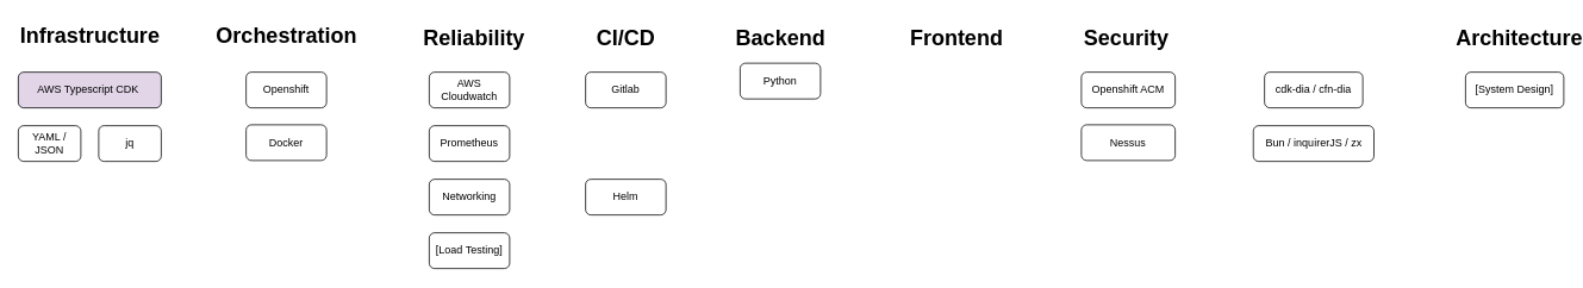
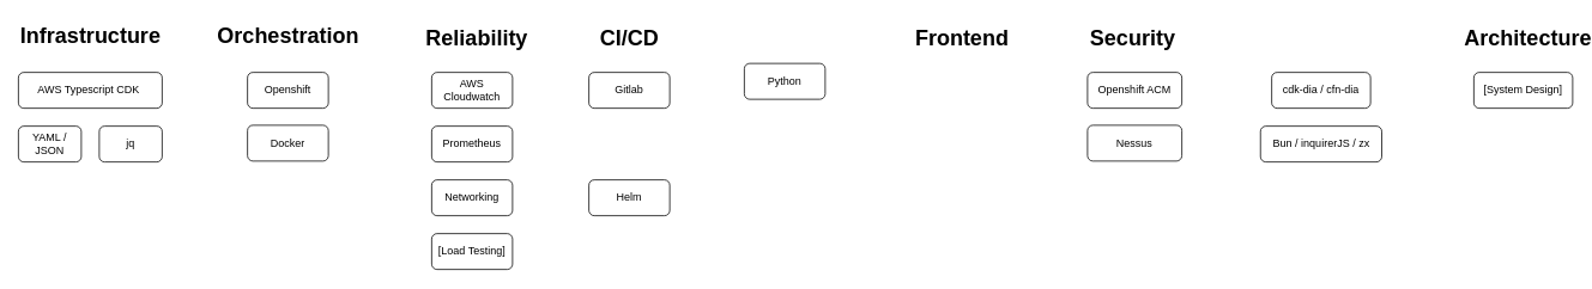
- <mxCell id="5" value="Backend" style="text;strokeColor=none;fillColor=none;html=1;fontSize=24;fontStyle=1;verticalAlign=middle;align=center;" parent="1" vertex="1"><mxGeometry x="823" y="22" width="100" height="40" as="geometry" /></mxCell>
- <mxCell id="2" value="AWS Typescript CDK&amp;nbsp;" style="rounded=1;whiteSpace=wrap;html=1;fillColor=#e1d5e7;" parent="1" vertex="1"><mxGeometry x="20" y="80" width="160" height="40" as="geometry" /></mxCell>
+ <mxCell id="2" value="AWS Typescript CDK&amp;nbsp;" style="rounded=1;whiteSpace=wrap;html=1;" parent="1" vertex="1"><mxGeometry x="20" y="80" width="160" height="40" as="geometry" /></mxCell>
